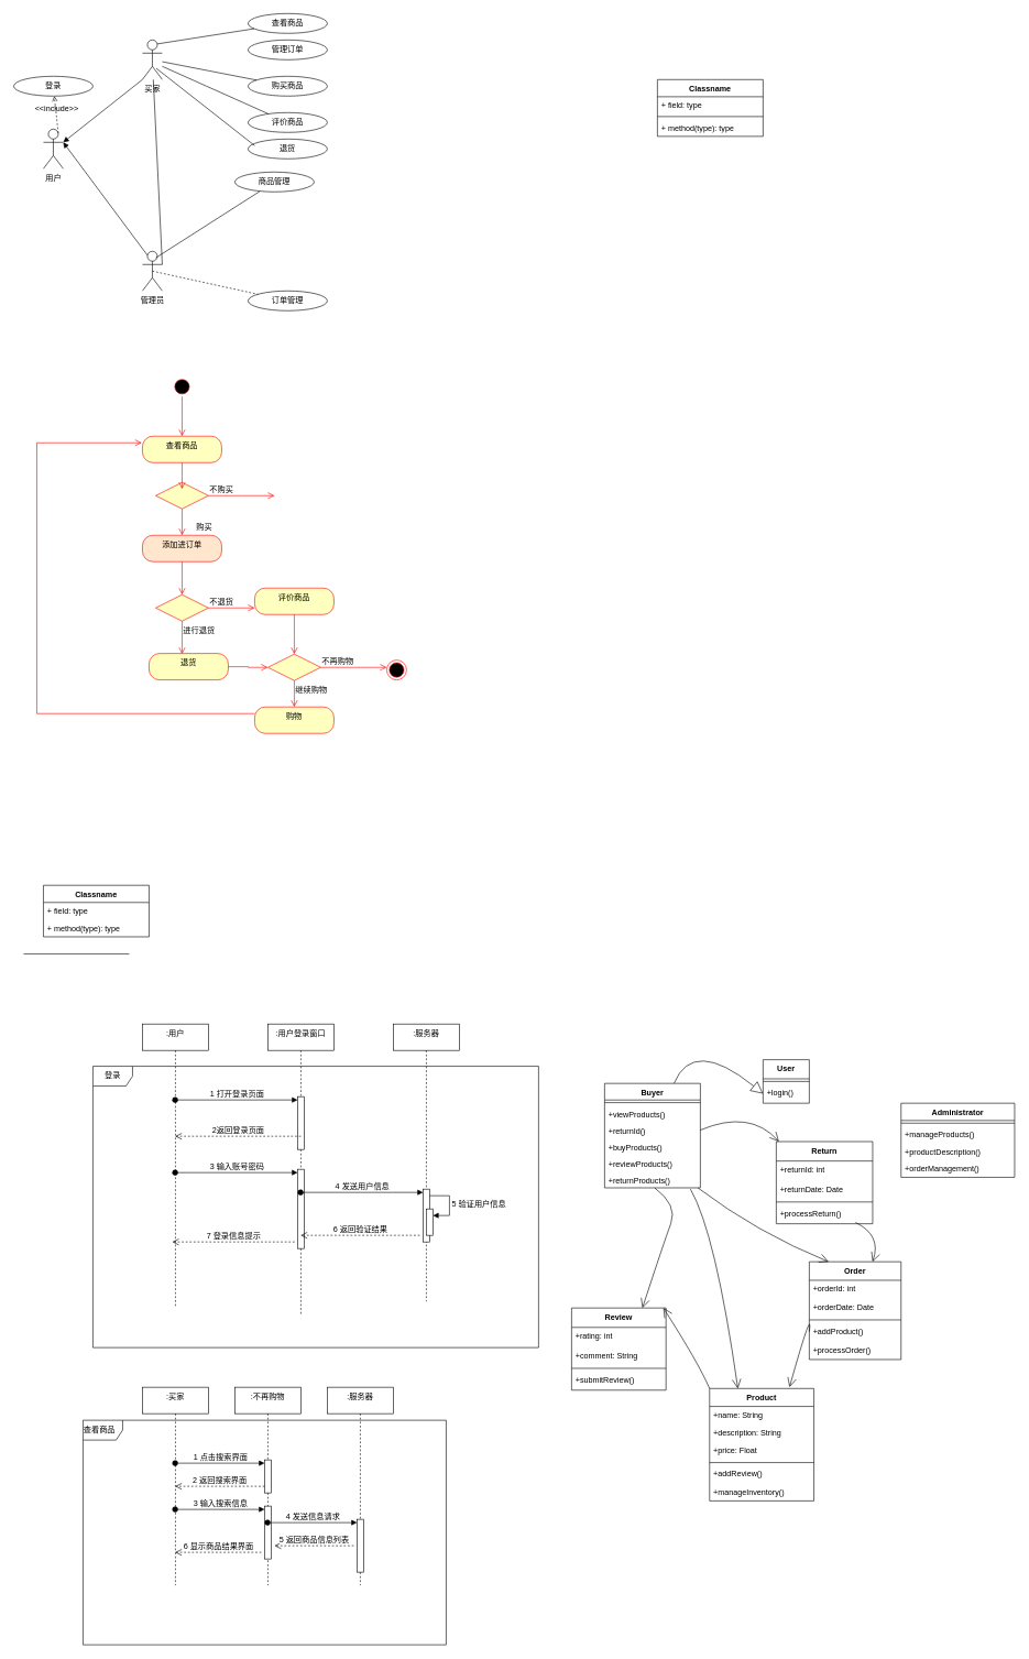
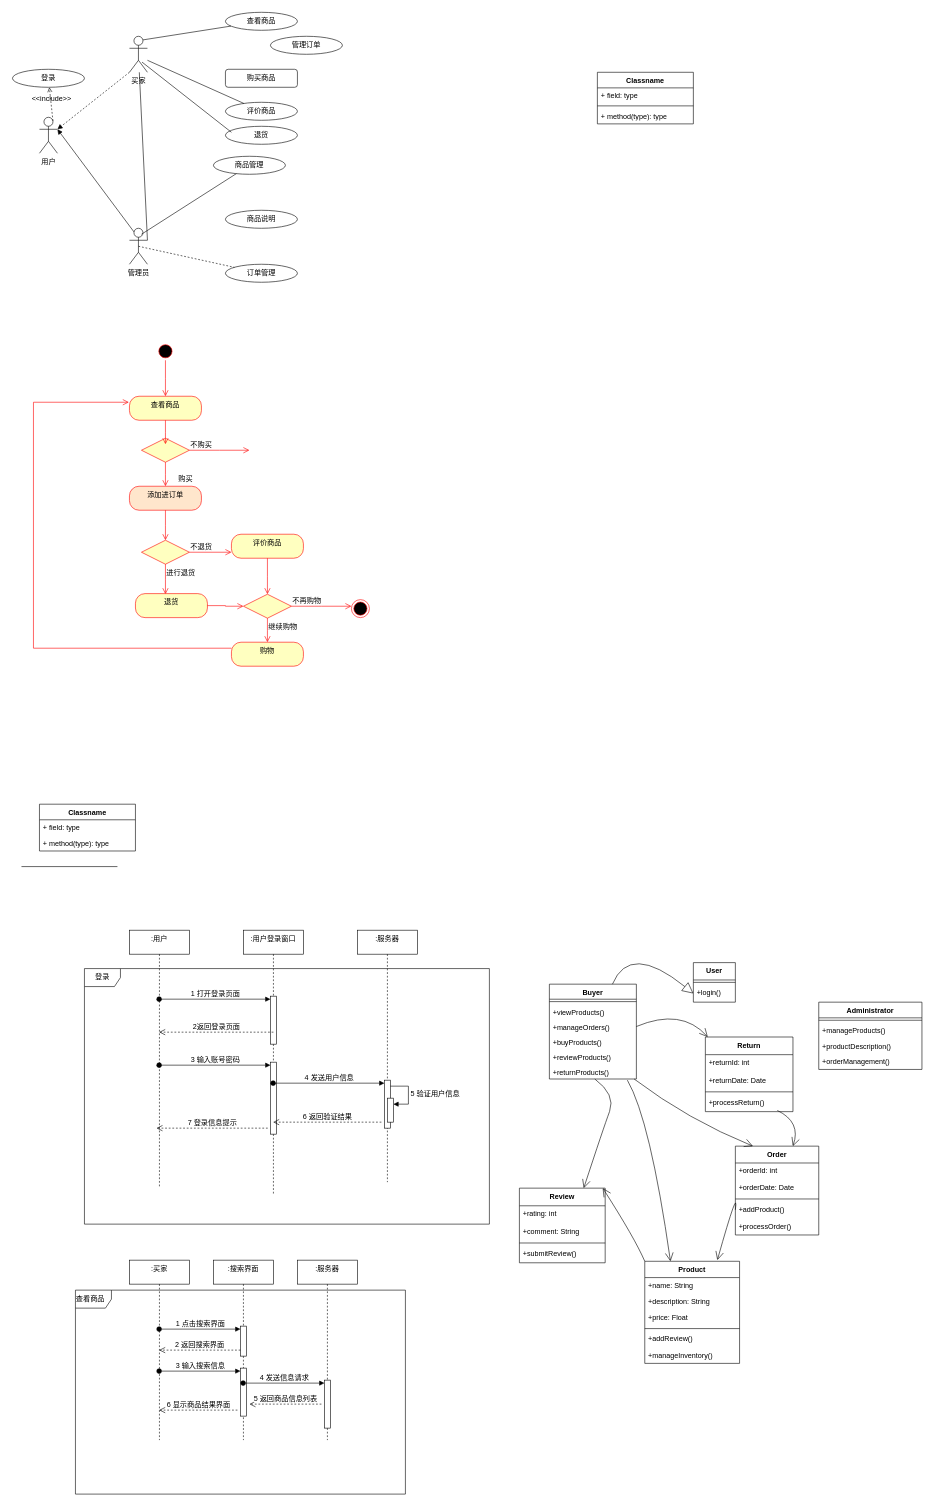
- <mxCell id="6" value="管理订单" style="ellipse;whiteSpace=wrap;html=1;strokeColor=default;align=center;verticalAlign=top;fontFamily=Helvetica;fontSize=12;fontColor=default;fillColor=default;" vertex="1" parent="1"><mxGeometry x="375" y="60" width="120" height="30" as="geometry" /></mxCell>
+ <mxCell id="6" value="管理订单" style="ellipse;whiteSpace=wrap;html=1;strokeColor=default;align=center;verticalAlign=top;fontFamily=Helvetica;fontSize=12;fontColor=default;fillColor=default;" vertex="1" parent="1"><mxGeometry x="450" y="60" width="120" height="30" as="geometry" /></mxCell>
- <mxCell id="22" value="" style="endArrow=none;html=1;rounded=0;fontFamily=Helvetica;fontSize=12;fontColor=default;" edge="1" parent="1" source="2" target="7"><mxGeometry width="50" height="50" relative="1" as="geometry"><mxPoint x="265" y="120" as="sourcePoint" /><mxPoint x="395" y="130" as="targetPoint" /><Array as="points" /></mxGeometry></mxCell>
- <mxCell id="7" value="购买商品" style="ellipse;whiteSpace=wrap;html=1;strokeColor=default;align=center;verticalAlign=top;fontFamily=Helvetica;fontSize=12;fontColor=default;fillColor=default;" vertex="1" parent="1"><mxGeometry x="375" y="115" width="120" height="30" as="geometry" /></mxCell>
+ <mxCell id="7" value="购买商品" style="whiteSpace=wrap;html=1;strokeColor=default;align=center;verticalAlign=top;fontFamily=Helvetica;fontSize=12;fontColor=default;fillColor=default;rounded=1;" vertex="1" parent="1"><mxGeometry x="375" y="115" width="120" height="30" as="geometry" /></mxCell>
- <mxCell id="19" value="" style="html=1;verticalAlign=bottom;labelBackgroundColor=none;endArrow=block;endFill=1;rounded=0;fontFamily=Helvetica;fontSize=12;fontColor=default;entryX=1;entryY=0.333;entryDx=0;entryDy=0;entryPerimeter=0;exitX=0;exitY=1;exitDx=0;exitDy=0;exitPerimeter=0;" edge="1" parent="1" source="2" target="17"><mxGeometry width="160" relative="1" as="geometry"><mxPoint x="195" y="250" as="sourcePoint" /><mxPoint x="355" y="250" as="targetPoint" /></mxGeometry></mxCell>
+ <mxCell id="19" value="" style="html=1;verticalAlign=bottom;labelBackgroundColor=none;endArrow=block;endFill=1;rounded=0;fontFamily=Helvetica;fontSize=12;fontColor=default;entryX=1;entryY=0.333;entryDx=0;entryDy=0;entryPerimeter=0;exitX=0;exitY=1;exitDx=0;exitDy=0;exitPerimeter=0;dashed=1;" edge="1" parent="1" source="2" target="17"><mxGeometry width="160" relative="1" as="geometry"><mxPoint x="195" y="250" as="sourcePoint" /><mxPoint x="355" y="250" as="targetPoint" /></mxGeometry></mxCell>
+ <mxCell id="11" value="商品说明" style="ellipse;whiteSpace=wrap;html=1;strokeColor=default;align=center;verticalAlign=top;fontFamily=Helvetica;fontSize=12;fontColor=default;fillColor=default;" vertex="1" parent="1"><mxGeometry x="375" y="350" width="120" height="30" as="geometry" /></mxCell>
- <mxCell id="89" value="+returnId()" style="text;strokeColor=none;fillColor=none;align=left;verticalAlign=top;spacingLeft=4;spacingRight=4;overflow=hidden;rotatable=0;points=[[0,0.5],[1,0.5]];portConstraint=eastwest;" vertex="1" parent="86"><mxGeometry y="58.077" width="145" height="25" as="geometry" /></mxCell>
+ <mxCell id="89" value="+manageOrders()" style="text;strokeColor=none;fillColor=none;align=left;verticalAlign=top;spacingLeft=4;spacingRight=4;overflow=hidden;rotatable=0;points=[[0,0.5],[1,0.5]];portConstraint=eastwest;" vertex="1" parent="86"><mxGeometry y="58.077" width="145" height="25" as="geometry" /></mxCell>
- <mxCell id="68" value=":不再购物" style="shape=umlLifeline;perimeter=lifelinePerimeter;whiteSpace=wrap;html=1;container=1;dropTarget=0;collapsible=0;recursiveResize=0;outlineConnect=0;portConstraint=eastwest;newEdgeStyle={&quot;curved&quot;:0,&quot;rounded&quot;:0};strokeColor=default;align=center;verticalAlign=top;fontFamily=Helvetica;fontSize=12;fontColor=default;fillColor=default;" vertex="1" parent="1"><mxGeometry x="355" y="2100" width="100" height="300" as="geometry" /></mxCell>
+ <mxCell id="68" value=":搜索界面" style="shape=umlLifeline;perimeter=lifelinePerimeter;whiteSpace=wrap;html=1;container=1;dropTarget=0;collapsible=0;recursiveResize=0;outlineConnect=0;portConstraint=eastwest;newEdgeStyle={&quot;curved&quot;:0,&quot;rounded&quot;:0};strokeColor=default;align=center;verticalAlign=top;fontFamily=Helvetica;fontSize=12;fontColor=default;fillColor=default;" vertex="1" parent="1"><mxGeometry x="355" y="2100" width="100" height="300" as="geometry" /></mxCell>
